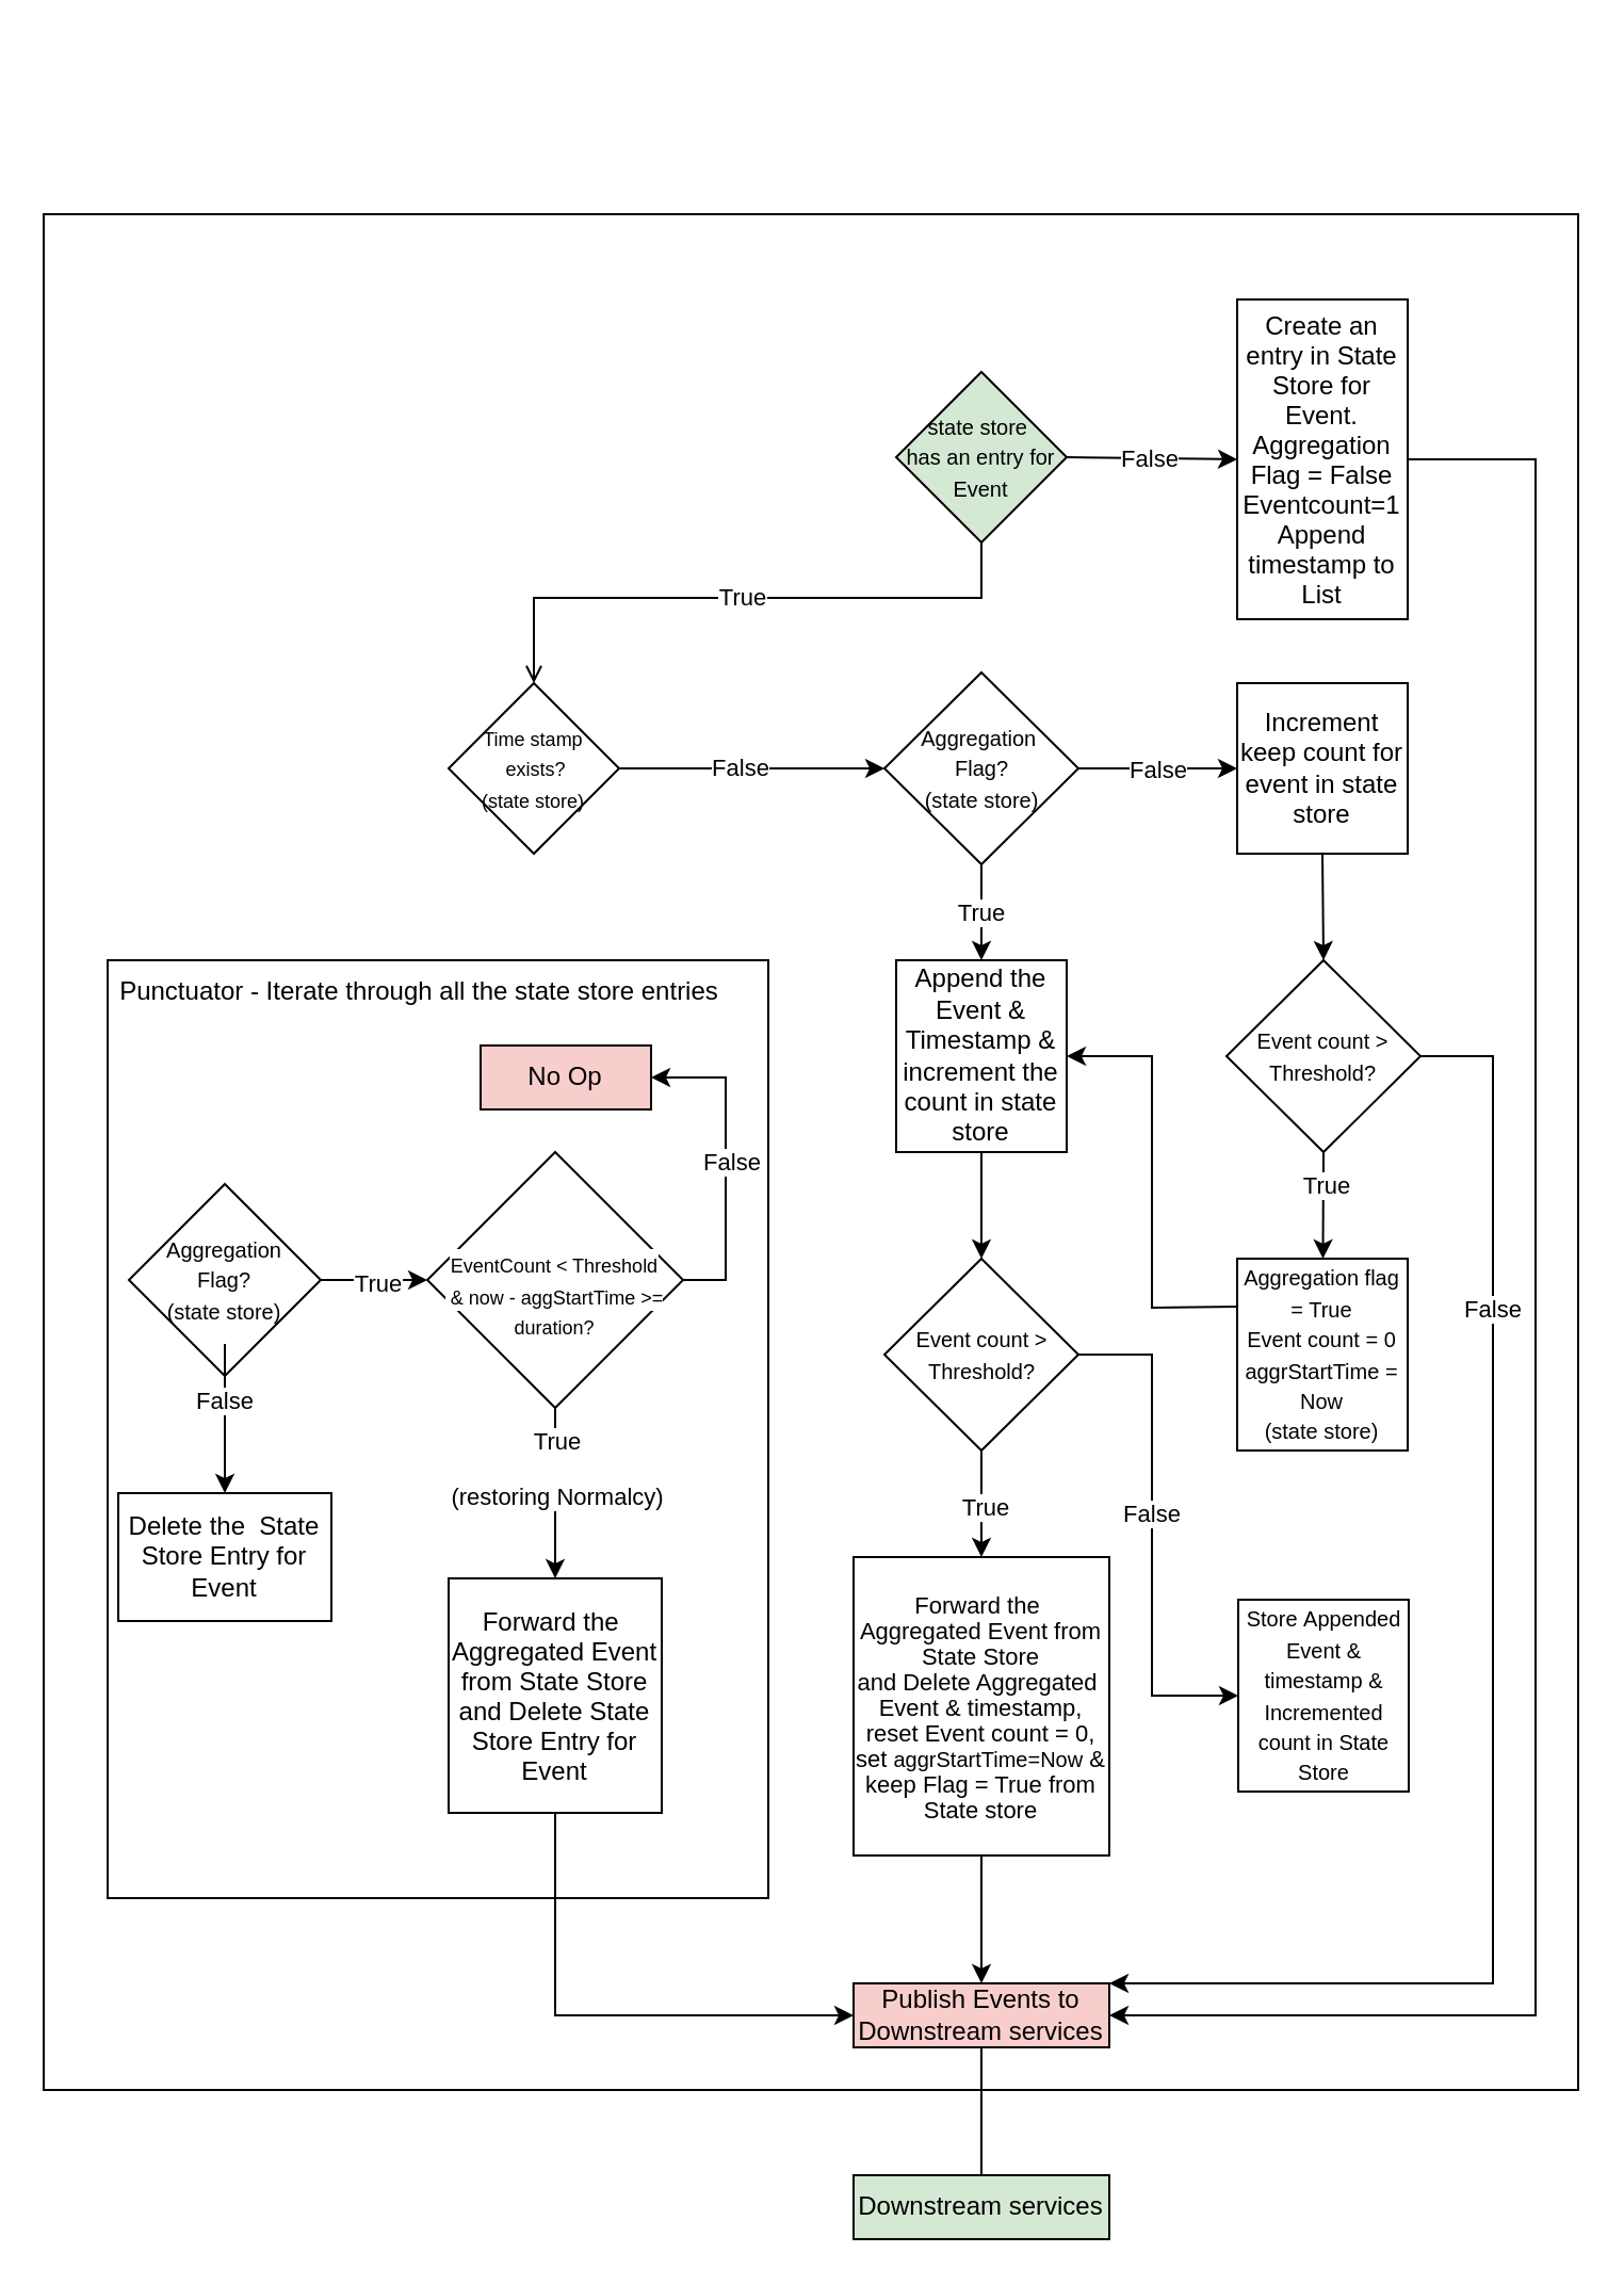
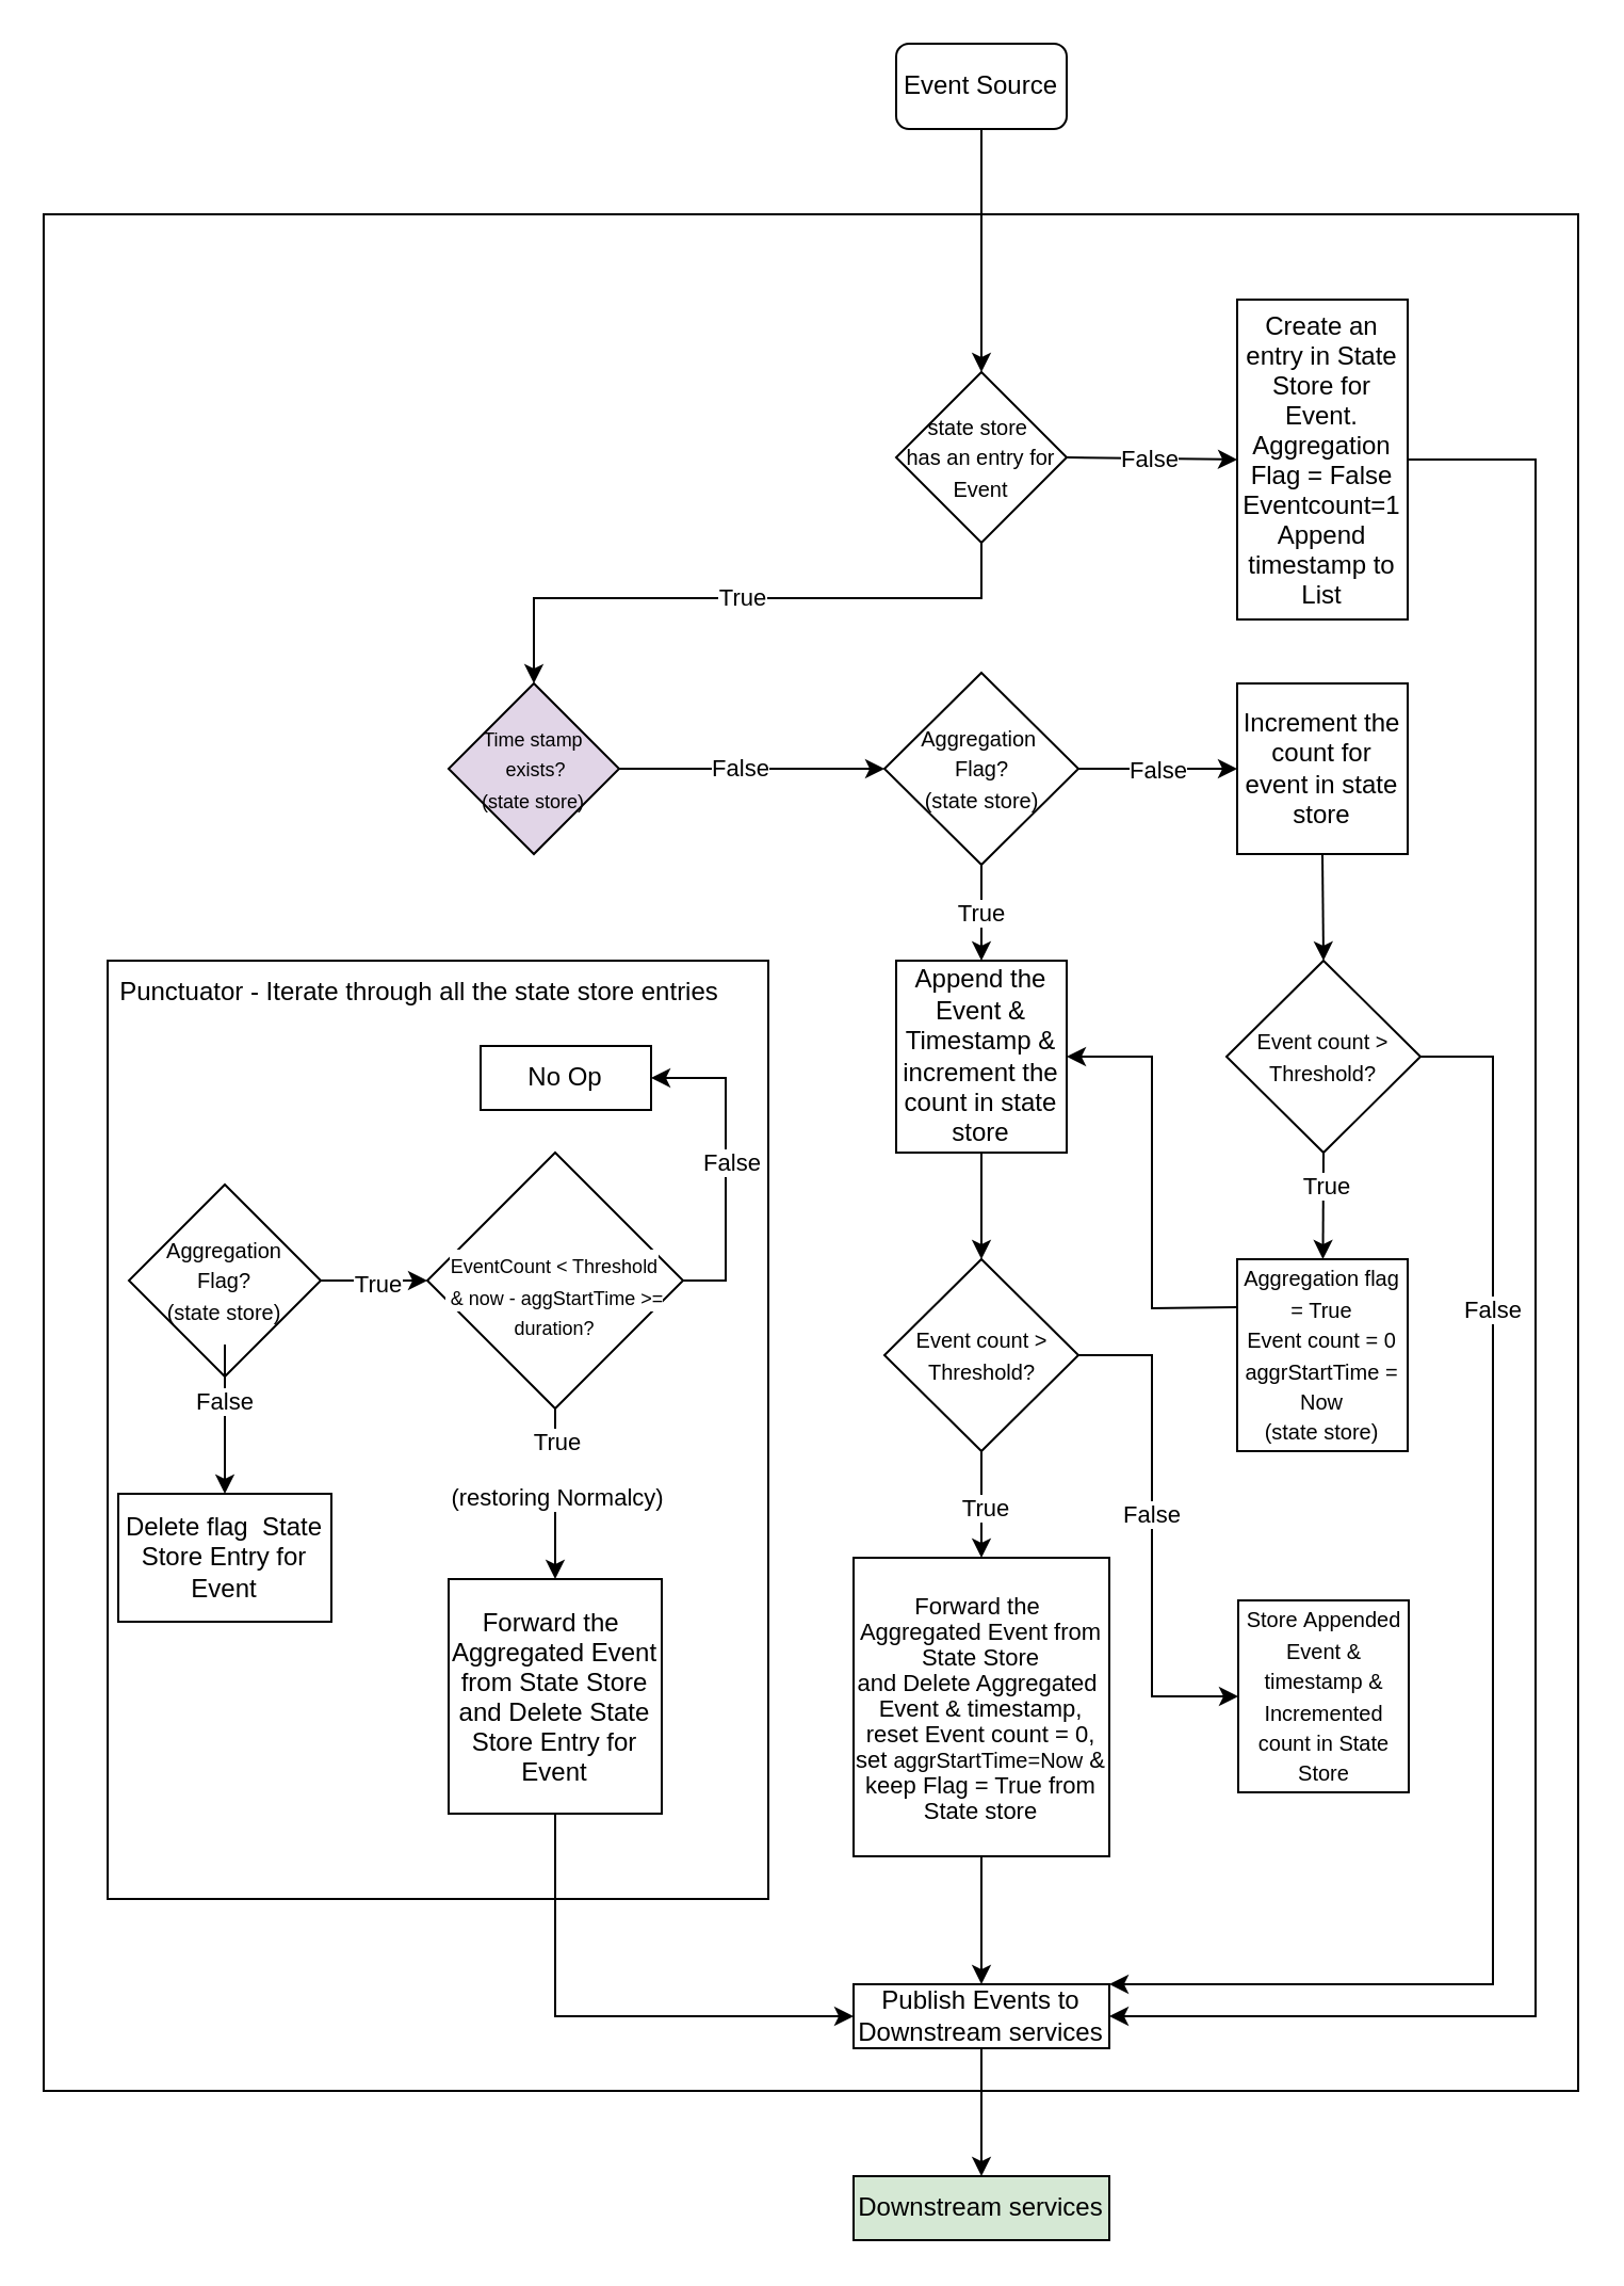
+ <mxCell id="2" value="Event Source" style="rounded=1;whiteSpace=wrap;html=1;" vertex="1" parent="1"><mxGeometry x="420" y="20" width="80" height="40" as="geometry" /></mxCell>
+ <mxCell id="5" value="" style="endArrow=classic;html=1;rounded=0;entryX=0.5;entryY=0;entryDx=0;entryDy=0;exitX=0.5;exitY=1;exitDx=0;exitDy=0;" edge="1" parent="1" source="2" target="4"><mxGeometry width="50" height="50" relative="1" as="geometry"><mxPoint x="220" y="330" as="sourcePoint" /><mxPoint x="270" y="280" as="targetPoint" /></mxGeometry></mxCell>
- <mxCell id="4" value="&lt;font style=&quot;font-size: 10px;&quot;&gt;state store&amp;nbsp;&lt;/font&gt;&lt;div&gt;&lt;font style=&quot;font-size: 10px;&quot;&gt;has an entry for Event&lt;/font&gt;&lt;/div&gt;" style="rhombus;whiteSpace=wrap;html=1;fillColor=#d5e8d4;" vertex="1" parent="1"><mxGeometry x="420" y="174" width="80" height="80" as="geometry" /></mxCell>
+ <mxCell id="4" value="&lt;font style=&quot;font-size: 10px;&quot;&gt;state store&amp;nbsp;&lt;/font&gt;&lt;div&gt;&lt;font style=&quot;font-size: 10px;&quot;&gt;has an entry for Event&lt;/font&gt;&lt;/div&gt;" style="rhombus;whiteSpace=wrap;html=1;" vertex="1" parent="1"><mxGeometry x="420" y="174" width="80" height="80" as="geometry" /></mxCell>
- <mxCell id="11" value="True" style="endArrow=open;html=1;rounded=0;entryX=0.5;entryY=0;entryDx=0;entryDy=0;exitX=0.5;exitY=1;exitDx=0;exitDy=0;" edge="1" parent="1" source="4" target="10"><mxGeometry width="50" height="50" relative="1" as="geometry"><mxPoint x="170" y="280" as="sourcePoint" /><mxPoint x="220" y="230" as="targetPoint" /><Array as="points"><mxPoint x="460" y="280" /><mxPoint x="250" y="280" /></Array></mxGeometry></mxCell>
+ <mxCell id="11" value="True" style="endArrow=classic;html=1;rounded=0;entryX=0.5;entryY=0;entryDx=0;entryDy=0;exitX=0.5;exitY=1;exitDx=0;exitDy=0;" edge="1" parent="1" source="4" target="10"><mxGeometry width="50" height="50" relative="1" as="geometry"><mxPoint x="170" y="280" as="sourcePoint" /><mxPoint x="220" y="230" as="targetPoint" /><Array as="points"><mxPoint x="460" y="280" /><mxPoint x="250" y="280" /></Array></mxGeometry></mxCell>
- <mxCell id="10" value="&lt;font style=&quot;font-size: 9px;&quot;&gt;Time stamp&lt;br&gt;&amp;nbsp;exists?&lt;br&gt;(state store)&lt;/font&gt;" style="rhombus;whiteSpace=wrap;html=1;" vertex="1" parent="1"><mxGeometry x="210" y="320" width="80" height="80" as="geometry" /></mxCell>
+ <mxCell id="10" value="&lt;font style=&quot;font-size: 9px;&quot;&gt;Time stamp&lt;br&gt;&amp;nbsp;exists?&lt;br&gt;(state store)&lt;/font&gt;" style="rhombus;whiteSpace=wrap;html=1;fillColor=#e1d5e7;" vertex="1" parent="1"><mxGeometry x="210" y="320" width="80" height="80" as="geometry" /></mxCell>
- <mxCell id="14" value="Increment keep count for event in state store" style="rounded=0;whiteSpace=wrap;html=1;" vertex="1" parent="1"><mxGeometry x="580" y="320" width="80" height="80" as="geometry" /></mxCell>
+ <mxCell id="14" value="Increment the count for event in state store" style="rounded=0;whiteSpace=wrap;html=1;" vertex="1" parent="1"><mxGeometry x="580" y="320" width="80" height="80" as="geometry" /></mxCell>
- <mxCell id="46" value="No Op" style="rounded=0;whiteSpace=wrap;html=1;fillColor=#f8cecc;" vertex="1" parent="1"><mxGeometry x="225" y="490" width="80" height="30" as="geometry" /></mxCell>
+ <mxCell id="46" value="No Op" style="rounded=0;whiteSpace=wrap;html=1;" vertex="1" parent="1"><mxGeometry x="225" y="490" width="80" height="30" as="geometry" /></mxCell>
- <mxCell id="43" value="&lt;span style=&quot;font-family: Arial; background-color: rgb(255, 255, 255);&quot;&gt;Delete the&amp;nbsp; State Store Entry for Event&lt;/span&gt;" style="rounded=0;whiteSpace=wrap;html=1;" vertex="1" parent="1"><mxGeometry x="55" y="700" width="100" height="60" as="geometry" /></mxCell>
+ <mxCell id="43" value="&lt;span style=&quot;font-family: Arial; background-color: rgb(255, 255, 255);&quot;&gt;Delete flag&amp;nbsp; State Store Entry for Event&lt;/span&gt;" style="rounded=0;whiteSpace=wrap;html=1;" vertex="1" parent="1"><mxGeometry x="55" y="700" width="100" height="60" as="geometry" /></mxCell>
- <mxCell id="33" value="Publish Events to Downstream services" style="rounded=0;whiteSpace=wrap;html=1;fillColor=#f8cecc;" vertex="1" parent="1"><mxGeometry x="400" y="930" width="120" height="30" as="geometry" /></mxCell>
+ <mxCell id="33" value="Publish Events to Downstream services" style="rounded=0;whiteSpace=wrap;html=1;" vertex="1" parent="1"><mxGeometry x="400" y="930" width="120" height="30" as="geometry" /></mxCell>
- <mxCell id="55" value="" style="endArrow=none;html=1;rounded=0;entryX=0.5;entryY=0;entryDx=0;entryDy=0;exitX=0.5;exitY=1;exitDx=0;exitDy=0;" edge="1" parent="1" source="33" target="54"><mxGeometry width="50" height="50" relative="1" as="geometry"><mxPoint x="270" y="1040" as="sourcePoint" /><mxPoint x="320" y="990" as="targetPoint" /></mxGeometry></mxCell>
+ <mxCell id="55" value="" style="endArrow=classic;html=1;rounded=0;entryX=0.5;entryY=0;entryDx=0;entryDy=0;exitX=0.5;exitY=1;exitDx=0;exitDy=0;" edge="1" parent="1" source="33" target="54"><mxGeometry width="50" height="50" relative="1" as="geometry"><mxPoint x="270" y="1040" as="sourcePoint" /><mxPoint x="320" y="990" as="targetPoint" /></mxGeometry></mxCell>
